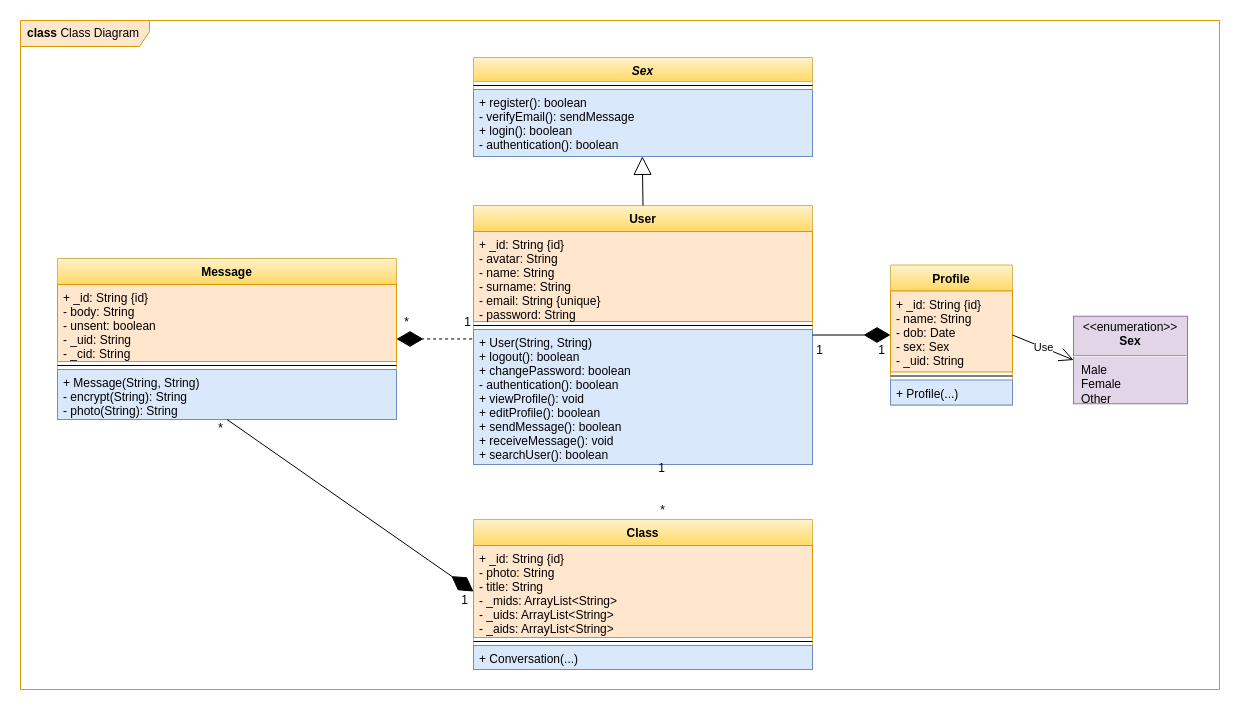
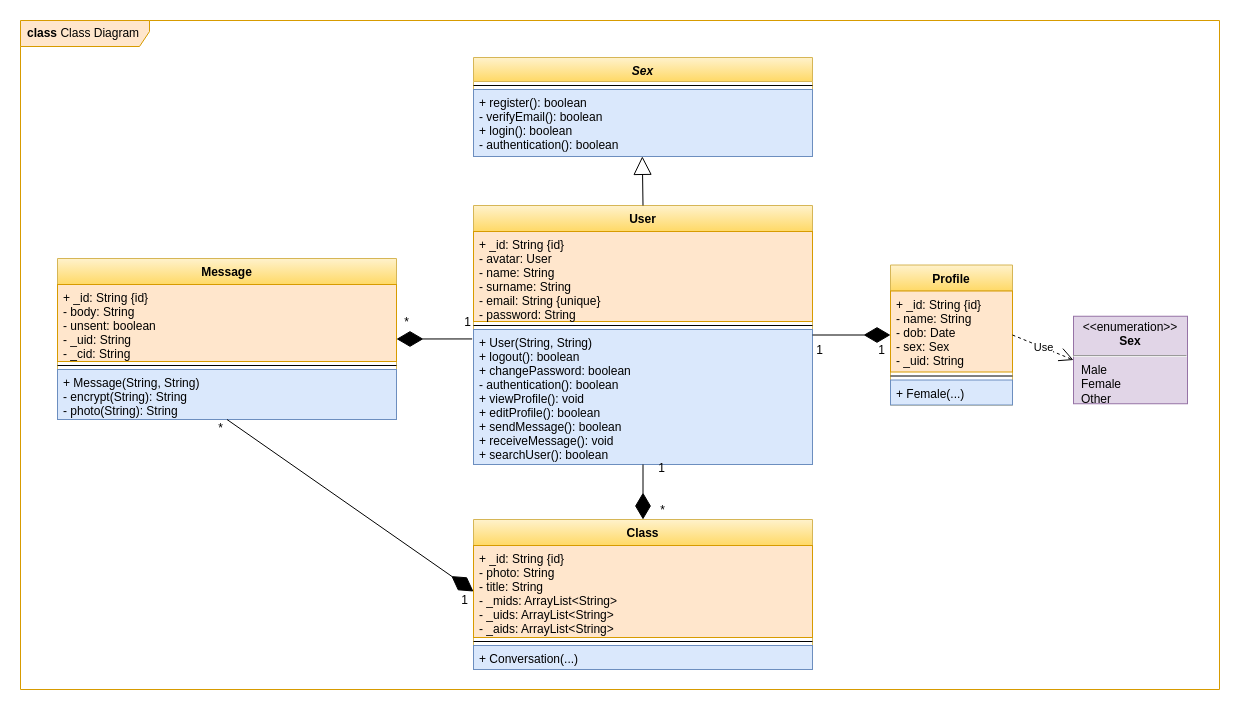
- <mxCell id="5" value="+ register(): boolean&#10;- verifyEmail(): sendMessage&#10;+ login(): boolean&#10;- authentication(): boolean" style="text;strokeColor=#6c8ebf;fillColor=#dae8fc;align=left;verticalAlign=top;spacingLeft=4;spacingRight=4;overflow=hidden;rotatable=0;points=[[0,0.5],[1,0.5]];portConstraint=eastwest;fontStyle=0;" parent="3" vertex="1"><mxGeometry y="32" width="339" height="67" as="geometry" /></mxCell>
+ <mxCell id="5" value="+ register(): boolean&#10;- verifyEmail(): boolean&#10;+ login(): boolean&#10;- authentication(): boolean" style="text;strokeColor=#6c8ebf;fillColor=#dae8fc;align=left;verticalAlign=top;spacingLeft=4;spacingRight=4;overflow=hidden;rotatable=0;points=[[0,0.5],[1,0.5]];portConstraint=eastwest;fontStyle=0;" parent="3" vertex="1"><mxGeometry y="32" width="339" height="67" as="geometry" /></mxCell>
- <mxCell id="7" value="+ _id: String {id}&#10;- avatar: String&#10;- name: String&#10;- surname: String&#10;- email: String {unique}&#10;- password: String" style="text;strokeColor=#d79b00;fillColor=#ffe6cc;align=left;verticalAlign=top;spacingLeft=4;spacingRight=4;overflow=hidden;rotatable=0;points=[[0,0.5],[1,0.5]];portConstraint=eastwest;" parent="6" vertex="1"><mxGeometry y="26" width="339" height="90" as="geometry" /></mxCell>
+ <mxCell id="7" value="+ _id: String {id}&#10;- avatar: User&#10;- name: String&#10;- surname: String&#10;- email: String {unique}&#10;- password: String" style="text;strokeColor=#d79b00;fillColor=#ffe6cc;align=left;verticalAlign=top;spacingLeft=4;spacingRight=4;overflow=hidden;rotatable=0;points=[[0,0.5],[1,0.5]];portConstraint=eastwest;" parent="6" vertex="1"><mxGeometry y="26" width="339" height="90" as="geometry" /></mxCell>
- <mxCell id="32" value="" style="endArrow=diamondThin;endFill=1;endSize=24;html=1;jumpSize=0;exitX=-0.004;exitY=0.07;exitDx=0;exitDy=0;exitPerimeter=0;entryX=1;entryY=0.5;entryDx=0;entryDy=0;dashed=1;" parent="1" source="9" target="20" edge="1"><mxGeometry width="160" relative="1" as="geometry"><mxPoint x="822" y="330" as="sourcePoint" /><mxPoint x="408" y="338" as="targetPoint" /></mxGeometry></mxCell>
+ <mxCell id="32" value="" style="endArrow=diamondThin;endFill=1;endSize=24;html=1;jumpSize=0;exitX=-0.004;exitY=0.07;exitDx=0;exitDy=0;exitPerimeter=0;entryX=1;entryY=0.5;entryDx=0;entryDy=0;" parent="1" source="9" target="20" edge="1"><mxGeometry width="160" relative="1" as="geometry"><mxPoint x="822" y="330" as="sourcePoint" /><mxPoint x="408" y="338" as="targetPoint" /></mxGeometry></mxCell>
- <mxCell id="39" value="Use" style="endArrow=open;endSize=12;dashed=0;html=1;entryX=0;entryY=0.5;entryDx=0;entryDy=0;exitX=1;exitY=0.5;exitDx=0;exitDy=0;" parent="1" source="10" target="15" edge="1"><mxGeometry width="160" relative="1" as="geometry"><mxPoint x="719" y="390" as="sourcePoint" /><mxPoint x="879" y="390" as="targetPoint" /></mxGeometry></mxCell>
+ <mxCell id="39" value="Use" style="endArrow=open;endSize=12;dashed=1;html=1;entryX=0;entryY=0.5;entryDx=0;entryDy=0;exitX=1;exitY=0.5;exitDx=0;exitDy=0;" parent="1" source="10" target="15" edge="1"><mxGeometry width="160" relative="1" as="geometry"><mxPoint x="719" y="390" as="sourcePoint" /><mxPoint x="879" y="390" as="targetPoint" /></mxGeometry></mxCell>
- <mxCell id="13" value="+ Profile(...)" style="text;strokeColor=#6c8ebf;fillColor=#dae8fc;align=left;verticalAlign=top;spacingLeft=4;spacingRight=4;overflow=hidden;rotatable=0;points=[[0,0.5],[1,0.5]];portConstraint=eastwest;fontStyle=0" parent="10" vertex="1"><mxGeometry y="115" width="122" height="25" as="geometry" /></mxCell>
+ <mxCell id="13" value="+ Female(...)" style="text;strokeColor=#6c8ebf;fillColor=#dae8fc;align=left;verticalAlign=top;spacingLeft=4;spacingRight=4;overflow=hidden;rotatable=0;points=[[0,0.5],[1,0.5]];portConstraint=eastwest;fontStyle=0" parent="10" vertex="1"><mxGeometry y="115" width="122" height="25" as="geometry" /></mxCell>
+ <mxCell id="28" value="" style="endArrow=diamondThin;endFill=1;endSize=24;html=1;jumpSize=0;entryX=0.5;entryY=0;entryDx=0;entryDy=0;exitX=0.5;exitY=1;exitDx=0;exitDy=0;" parent="1" source="6" target="24" edge="1"><mxGeometry width="160" relative="1" as="geometry"><mxPoint x="823.017" y="314.72" as="sourcePoint" /><mxPoint x="896.756" y="314.594" as="targetPoint" /></mxGeometry></mxCell>
